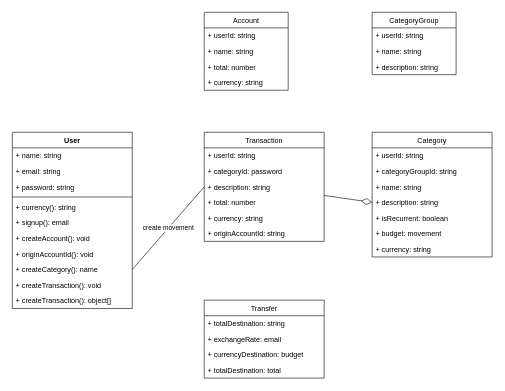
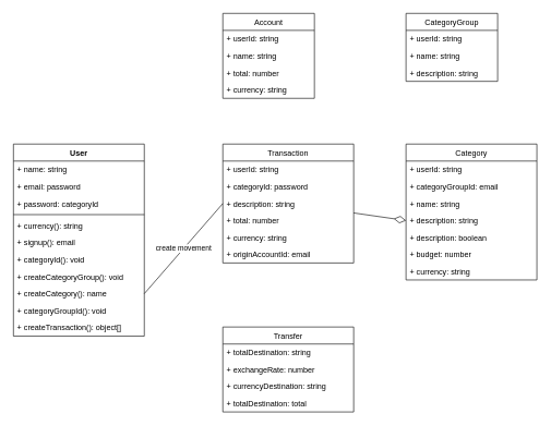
- <mxCell id="34" value="+ email: string" style="text;strokeColor=none;fillColor=none;align=left;verticalAlign=top;spacingLeft=4;spacingRight=4;overflow=hidden;rotatable=0;points=[[0,0.5],[1,0.5]];portConstraint=eastwest;" parent="32" vertex="1"><mxGeometry y="52" width="200" height="26" as="geometry" /></mxCell>
+ <mxCell id="34" value="+ email: password" style="text;strokeColor=none;fillColor=none;align=left;verticalAlign=top;spacingLeft=4;spacingRight=4;overflow=hidden;rotatable=0;points=[[0,0.5],[1,0.5]];portConstraint=eastwest;" parent="32" vertex="1"><mxGeometry y="52" width="200" height="26" as="geometry" /></mxCell>
- <mxCell id="12" value="+ categoryGroupId: string" style="text;strokeColor=none;fillColor=none;align=left;verticalAlign=top;spacingLeft=4;spacingRight=4;overflow=hidden;rotatable=0;points=[[0,0.5],[1,0.5]];portConstraint=eastwest;" parent="10" vertex="1"><mxGeometry y="52" width="200" height="26" as="geometry" /></mxCell>
+ <mxCell id="12" value="+ categoryGroupId: email" style="text;strokeColor=none;fillColor=none;align=left;verticalAlign=top;spacingLeft=4;spacingRight=4;overflow=hidden;rotatable=0;points=[[0,0.5],[1,0.5]];portConstraint=eastwest;" parent="10" vertex="1"><mxGeometry y="52" width="200" height="26" as="geometry" /></mxCell>
- <mxCell id="35" value="+ password: string" style="text;strokeColor=none;fillColor=none;align=left;verticalAlign=top;spacingLeft=4;spacingRight=4;overflow=hidden;rotatable=0;points=[[0,0.5],[1,0.5]];portConstraint=eastwest;" parent="32" vertex="1"><mxGeometry y="78" width="200" height="26" as="geometry" /></mxCell>
+ <mxCell id="35" value="+ password: categoryId" style="text;strokeColor=none;fillColor=none;align=left;verticalAlign=top;spacingLeft=4;spacingRight=4;overflow=hidden;rotatable=0;points=[[0,0.5],[1,0.5]];portConstraint=eastwest;" parent="32" vertex="1"><mxGeometry y="78" width="200" height="26" as="geometry" /></mxCell>
- <mxCell id="15" value="+ isRecurrent: boolean" style="text;strokeColor=none;fillColor=none;align=left;verticalAlign=top;spacingLeft=4;spacingRight=4;overflow=hidden;rotatable=0;points=[[0,0.5],[1,0.5]];portConstraint=eastwest;" parent="10" vertex="1"><mxGeometry y="130" width="200" height="26" as="geometry" /></mxCell>
+ <mxCell id="15" value="+ description: boolean" style="text;strokeColor=none;fillColor=none;align=left;verticalAlign=top;spacingLeft=4;spacingRight=4;overflow=hidden;rotatable=0;points=[[0,0.5],[1,0.5]];portConstraint=eastwest;" parent="10" vertex="1"><mxGeometry y="130" width="200" height="26" as="geometry" /></mxCell>
- <mxCell id="9" value="+ originAccountId: string" style="text;strokeColor=none;fillColor=none;align=left;verticalAlign=top;spacingLeft=4;spacingRight=4;overflow=hidden;rotatable=0;points=[[0,0.5],[1,0.5]];portConstraint=eastwest;" parent="3" vertex="1"><mxGeometry y="156" width="200" height="26" as="geometry" /></mxCell>
+ <mxCell id="9" value="+ originAccountId: email" style="text;strokeColor=none;fillColor=none;align=left;verticalAlign=top;spacingLeft=4;spacingRight=4;overflow=hidden;rotatable=0;points=[[0,0.5],[1,0.5]];portConstraint=eastwest;" parent="3" vertex="1"><mxGeometry y="156" width="200" height="26" as="geometry" /></mxCell>
- <mxCell id="16" value="+ budget: movement" style="text;strokeColor=none;fillColor=none;align=left;verticalAlign=top;spacingLeft=4;spacingRight=4;overflow=hidden;rotatable=0;points=[[0,0.5],[1,0.5]];portConstraint=eastwest;" parent="10" vertex="1"><mxGeometry y="156" width="200" height="26" as="geometry" /></mxCell>
+ <mxCell id="16" value="+ budget: number" style="text;strokeColor=none;fillColor=none;align=left;verticalAlign=top;spacingLeft=4;spacingRight=4;overflow=hidden;rotatable=0;points=[[0,0.5],[1,0.5]];portConstraint=eastwest;" parent="10" vertex="1"><mxGeometry y="156" width="200" height="26" as="geometry" /></mxCell>
- <mxCell id="39" value="+ createAccount(): void" style="text;strokeColor=none;fillColor=none;align=left;verticalAlign=top;spacingLeft=4;spacingRight=4;overflow=hidden;rotatable=0;points=[[0,0.5],[1,0.5]];portConstraint=eastwest;" parent="32" vertex="1"><mxGeometry y="164" width="200" height="26" as="geometry" /></mxCell>
+ <mxCell id="39" value="+ categoryId(): void" style="text;strokeColor=none;fillColor=none;align=left;verticalAlign=top;spacingLeft=4;spacingRight=4;overflow=hidden;rotatable=0;points=[[0,0.5],[1,0.5]];portConstraint=eastwest;" parent="32" vertex="1"><mxGeometry y="164" width="200" height="26" as="geometry" /></mxCell>
- <mxCell id="40" value="+ originAccountId(): void" style="text;strokeColor=none;fillColor=none;align=left;verticalAlign=top;spacingLeft=4;spacingRight=4;overflow=hidden;rotatable=0;points=[[0,0.5],[1,0.5]];portConstraint=eastwest;" parent="32" vertex="1"><mxGeometry y="190" width="200" height="26" as="geometry" /></mxCell>
+ <mxCell id="40" value="+ createCategoryGroup(): void" style="text;strokeColor=none;fillColor=none;align=left;verticalAlign=top;spacingLeft=4;spacingRight=4;overflow=hidden;rotatable=0;points=[[0,0.5],[1,0.5]];portConstraint=eastwest;" parent="32" vertex="1"><mxGeometry y="190" width="200" height="26" as="geometry" /></mxCell>
- <mxCell id="42" value="+ createTransaction(): void" style="text;strokeColor=none;fillColor=none;align=left;verticalAlign=top;spacingLeft=4;spacingRight=4;overflow=hidden;rotatable=0;points=[[0,0.5],[1,0.5]];portConstraint=eastwest;" parent="32" vertex="1"><mxGeometry y="242" width="200" height="26" as="geometry" /></mxCell>
+ <mxCell id="42" value="+ categoryGroupId(): void" style="text;strokeColor=none;fillColor=none;align=left;verticalAlign=top;spacingLeft=4;spacingRight=4;overflow=hidden;rotatable=0;points=[[0,0.5],[1,0.5]];portConstraint=eastwest;" parent="32" vertex="1"><mxGeometry y="242" width="200" height="26" as="geometry" /></mxCell>
- <mxCell id="29" value="+ exchangeRate: email" style="text;strokeColor=none;fillColor=none;align=left;verticalAlign=top;spacingLeft=4;spacingRight=4;overflow=hidden;rotatable=0;points=[[0,0.5],[1,0.5]];portConstraint=eastwest;" parent="27" vertex="1"><mxGeometry y="52" width="200" height="26" as="geometry" /></mxCell>
+ <mxCell id="29" value="+ exchangeRate: number" style="text;strokeColor=none;fillColor=none;align=left;verticalAlign=top;spacingLeft=4;spacingRight=4;overflow=hidden;rotatable=0;points=[[0,0.5],[1,0.5]];portConstraint=eastwest;" parent="27" vertex="1"><mxGeometry y="52" width="200" height="26" as="geometry" /></mxCell>
- <mxCell id="30" value="+ currencyDestination: budget" style="text;strokeColor=none;fillColor=none;align=left;verticalAlign=top;spacingLeft=4;spacingRight=4;overflow=hidden;rotatable=0;points=[[0,0.5],[1,0.5]];portConstraint=eastwest;" parent="27" vertex="1"><mxGeometry y="78" width="200" height="26" as="geometry" /></mxCell>
+ <mxCell id="30" value="+ currencyDestination: string" style="text;strokeColor=none;fillColor=none;align=left;verticalAlign=top;spacingLeft=4;spacingRight=4;overflow=hidden;rotatable=0;points=[[0,0.5],[1,0.5]];portConstraint=eastwest;" parent="27" vertex="1"><mxGeometry y="78" width="200" height="26" as="geometry" /></mxCell>
